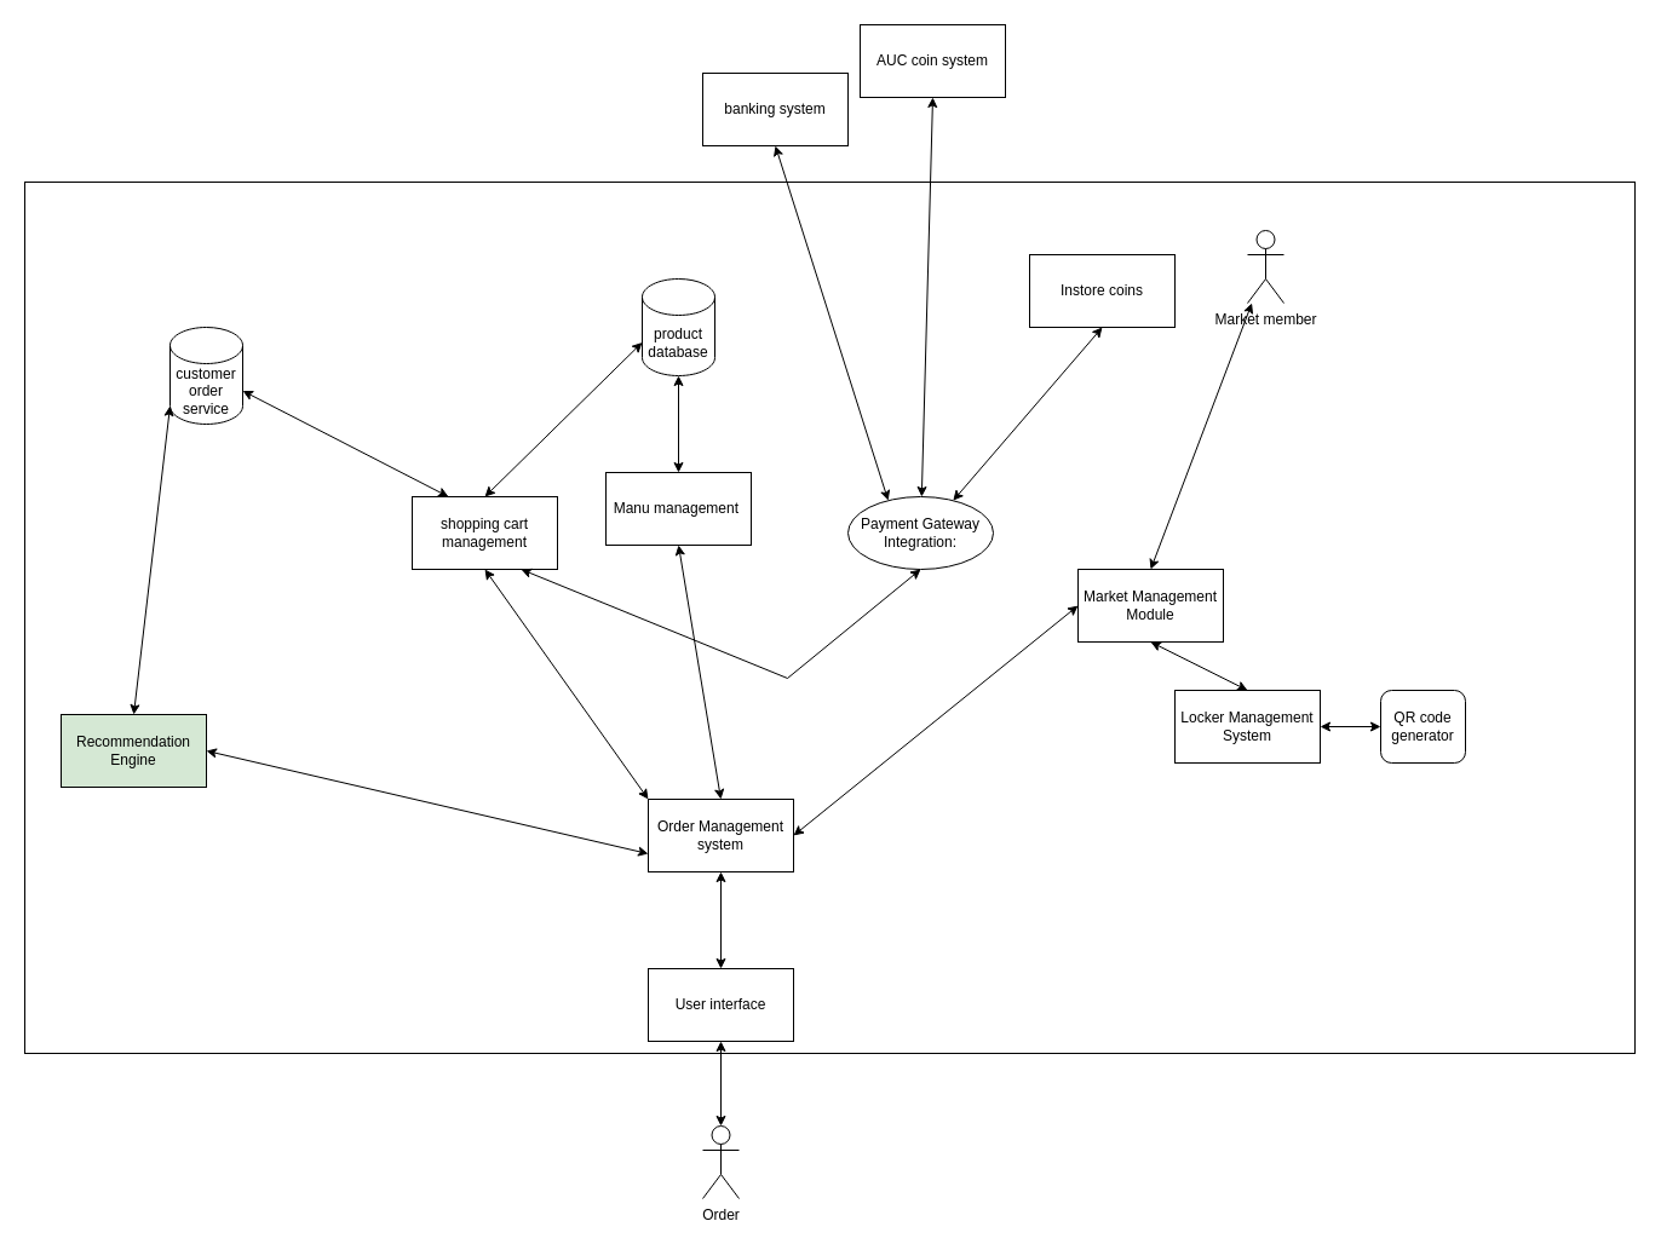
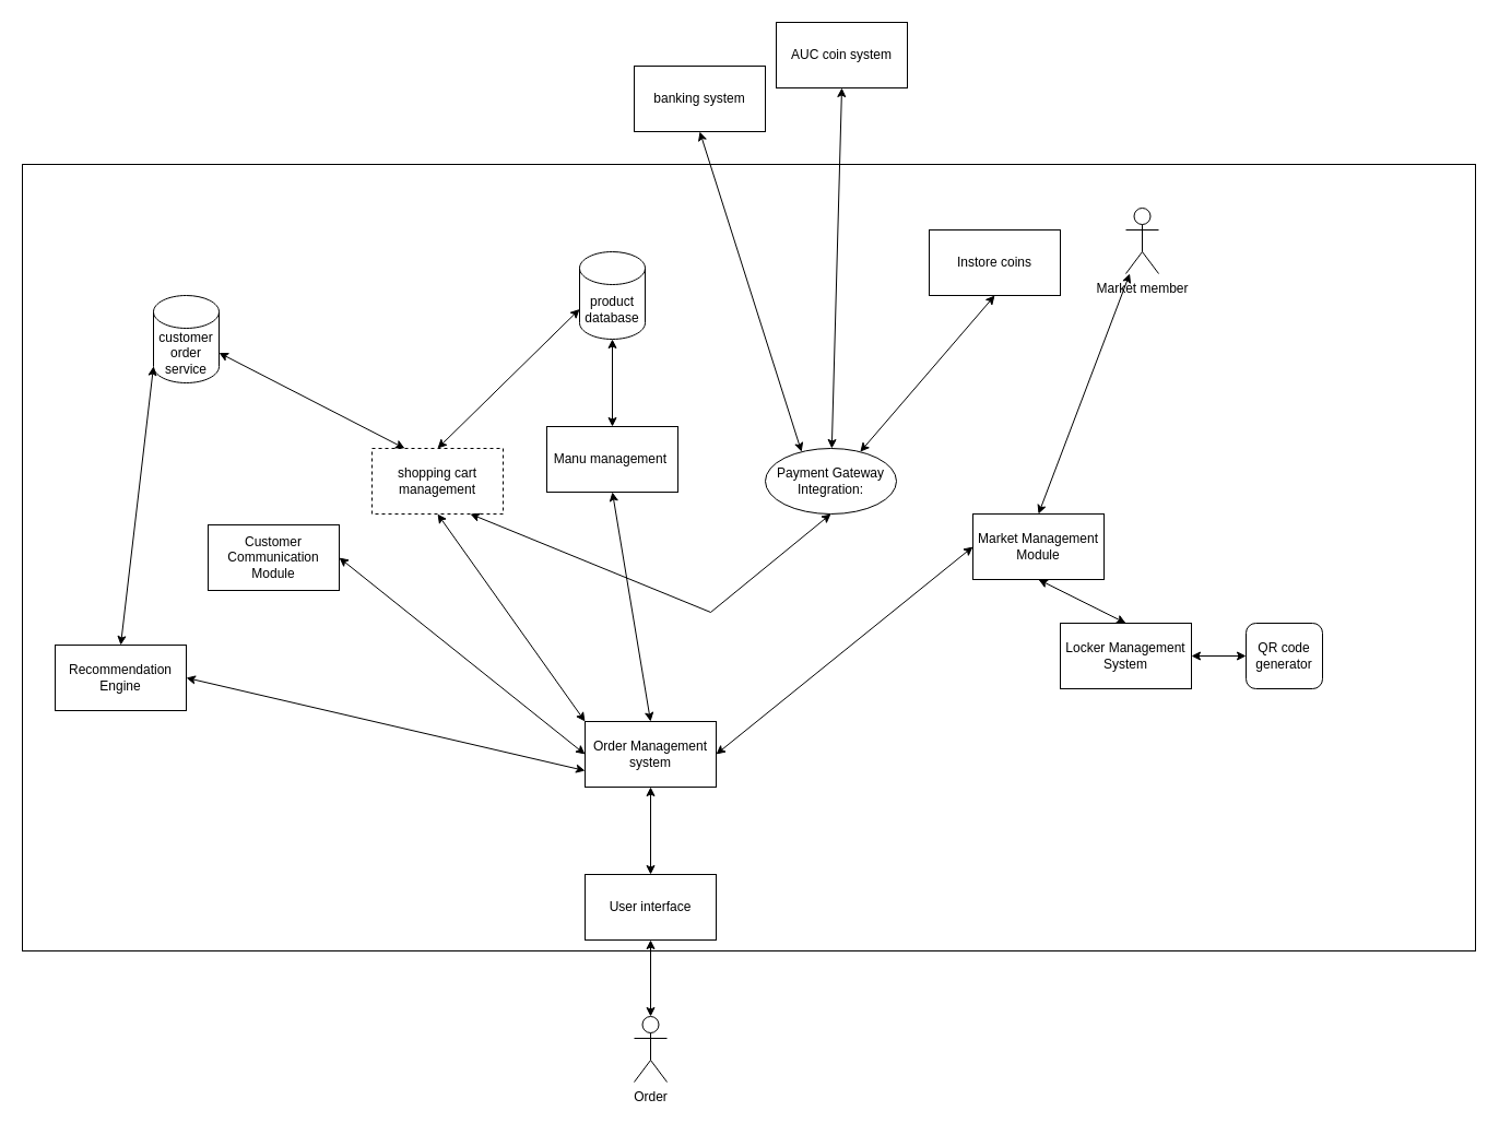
- <mxCell id="6" value="shopping cart management" style="rounded=0;whiteSpace=wrap;html=1;" parent="1" vertex="1"><mxGeometry x="340" y="410" width="120" height="60" as="geometry" /></mxCell>
+ <mxCell id="6" value="shopping cart management" style="rounded=0;whiteSpace=wrap;html=1;dashed=1;" parent="1" vertex="1"><mxGeometry x="340" y="410" width="120" height="60" as="geometry" /></mxCell>
+ <mxCell id="7" value="Customer Communication Module" style="rounded=0;whiteSpace=wrap;html=1;" parent="1" vertex="1"><mxGeometry x="190" y="480" width="120" height="60" as="geometry" /></mxCell>
+ <mxCell id="16" value="" style="endArrow=classic;startArrow=classic;html=1;rounded=0;exitX=1;exitY=0.5;exitDx=0;exitDy=0;entryX=0;entryY=0.5;entryDx=0;entryDy=0;" parent="1" source="7" target="3" edge="1"><mxGeometry width="50" height="50" relative="1" as="geometry"><mxPoint x="250" y="600" as="sourcePoint" /><mxPoint x="300" y="550" as="targetPoint" /></mxGeometry></mxCell>
- <mxCell id="10" value="Recommendation Engine" style="rounded=0;whiteSpace=wrap;html=1;fillColor=#d5e8d4;" parent="1" vertex="1"><mxGeometry x="50" y="590" width="120" height="60" as="geometry" /></mxCell>
+ <mxCell id="10" value="Recommendation Engine" style="rounded=0;whiteSpace=wrap;html=1;" parent="1" vertex="1"><mxGeometry x="50" y="590" width="120" height="60" as="geometry" /></mxCell>
